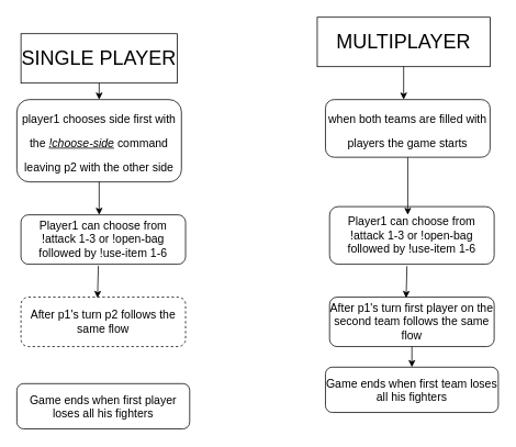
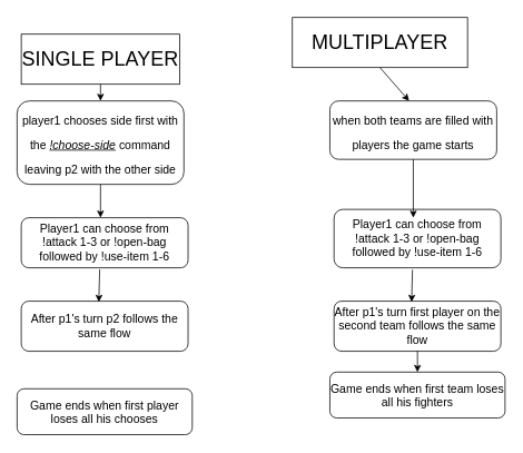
- <mxCell id="2" value="MULTIPLAYER" style="rounded=0;whiteSpace=wrap;html=1;fontSize=24;" vertex="1" parent="1"><mxGeometry x="385" y="20" width="210" height="60" as="geometry" /></mxCell>
+ <mxCell id="2" value="MULTIPLAYER" style="rounded=0;whiteSpace=wrap;html=1;fontSize=24;" vertex="1" parent="1"><mxGeometry x="350" y="20" width="210" height="60" as="geometry" /></mxCell>
- <mxCell id="6" value="After p1's turn p2 follows the same flow" style="rounded=1;whiteSpace=wrap;html=1;fontSize=14;dashed=1;" vertex="1" parent="1"><mxGeometry x="25" y="360" width="200" height="60" as="geometry" /></mxCell>
+ <mxCell id="6" value="After p1's turn p2 follows the same flow" style="rounded=1;whiteSpace=wrap;html=1;fontSize=14;" vertex="1" parent="1"><mxGeometry x="25" y="360" width="200" height="60" as="geometry" /></mxCell>
- <mxCell id="7" value="Game ends when first player loses all his fighters" style="rounded=1;whiteSpace=wrap;html=1;fontSize=14;" vertex="1" parent="1"><mxGeometry x="20" y="465" width="210" height="55" as="geometry" /></mxCell>
+ <mxCell id="7" value="Game ends when first player loses all his chooses" style="rounded=1;whiteSpace=wrap;html=1;fontSize=14;" vertex="1" parent="1"><mxGeometry x="20" y="465" width="210" height="55" as="geometry" /></mxCell>
